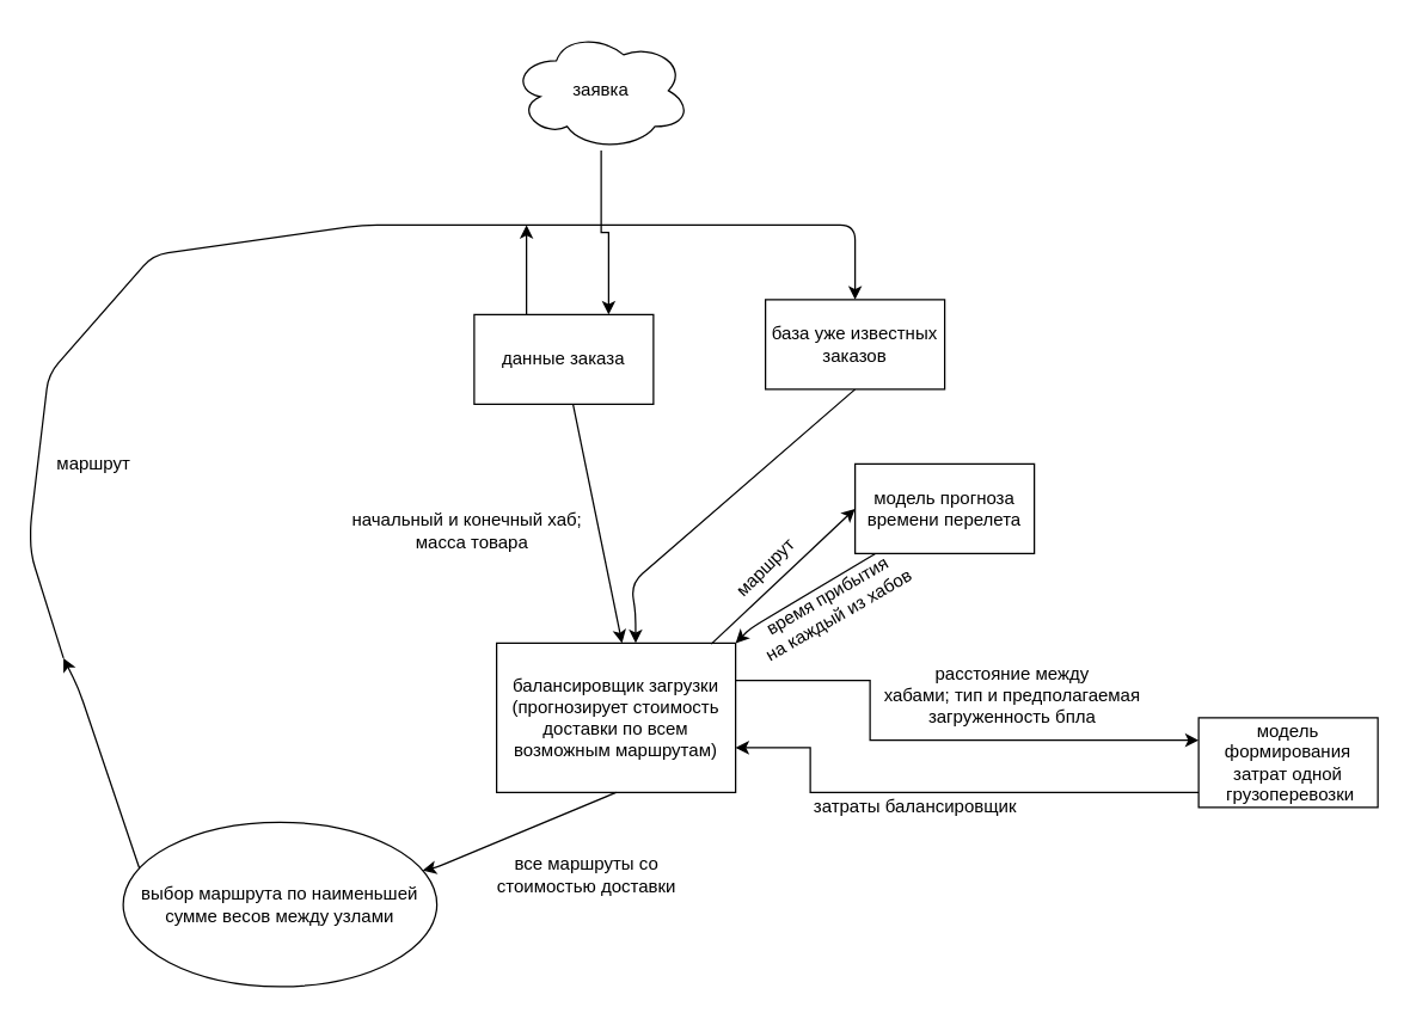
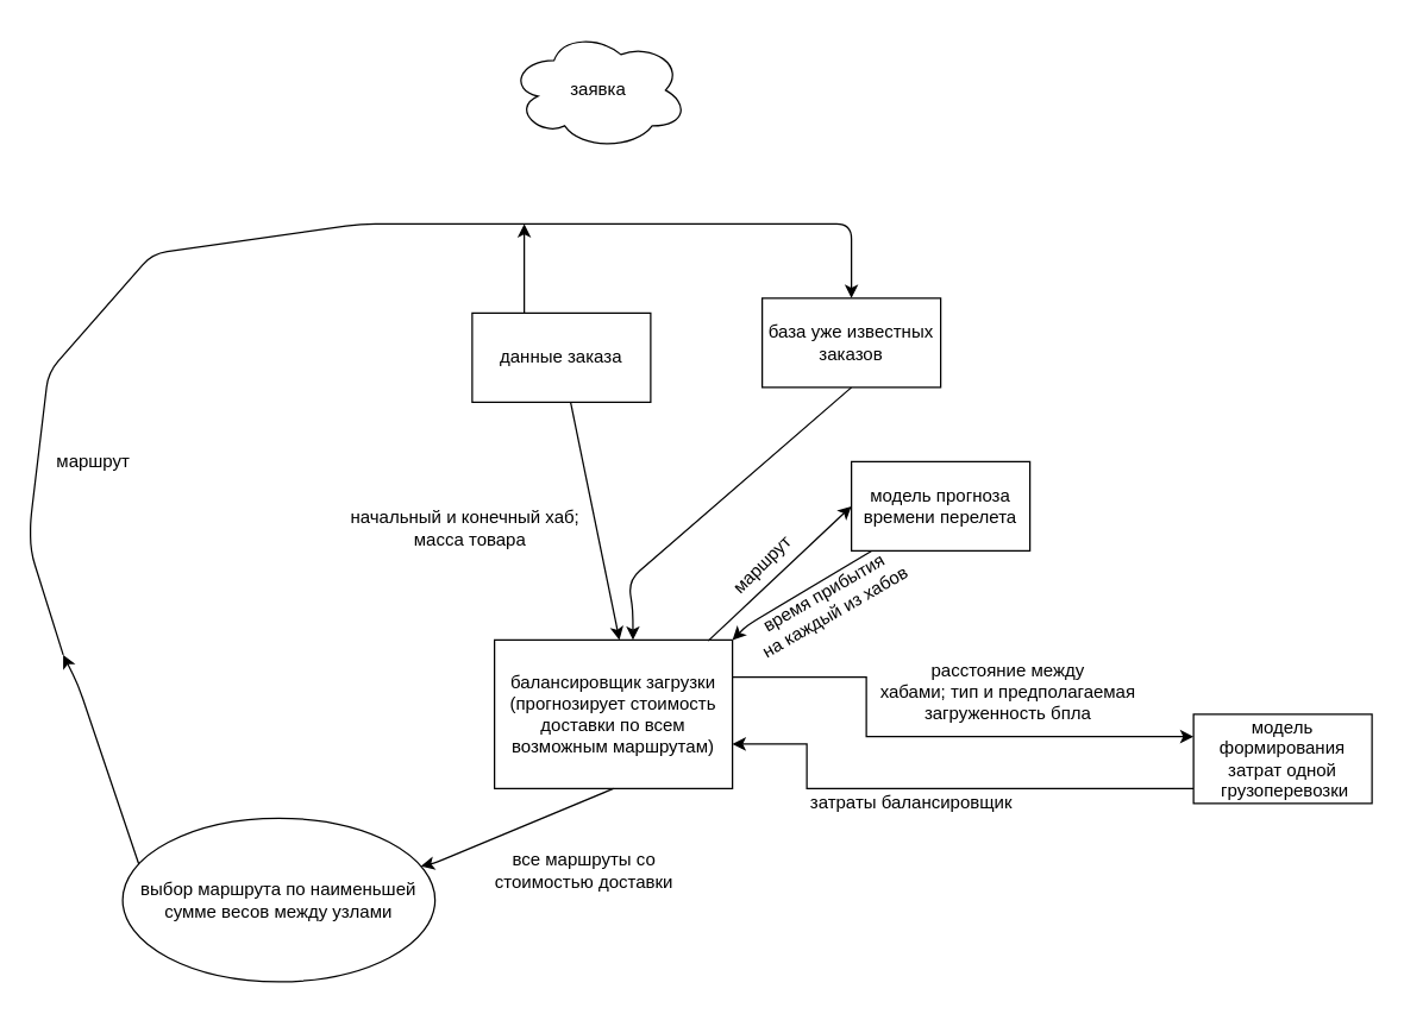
- <mxCell id="20" style="edgeStyle=orthogonalEdgeStyle;rounded=0;orthogonalLoop=1;jettySize=auto;html=1;entryX=0.75;entryY=0;entryDx=0;entryDy=0;" edge="1" parent="1" source="21" target="17"><mxGeometry relative="1" as="geometry" /></mxCell>
